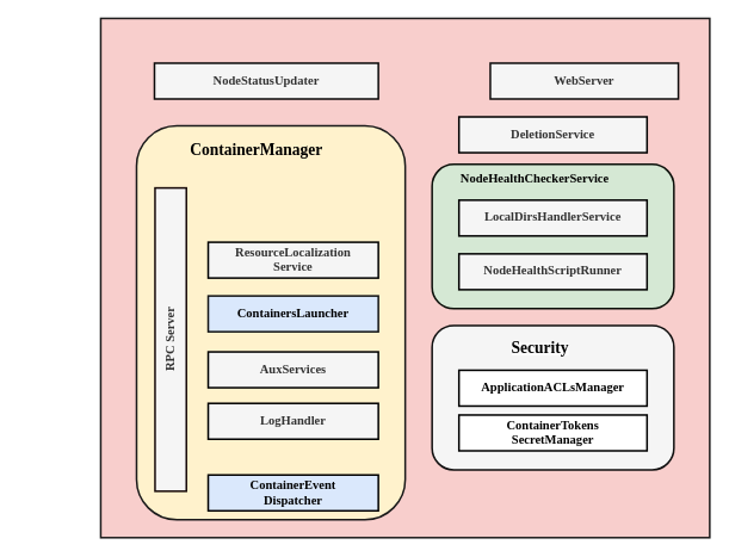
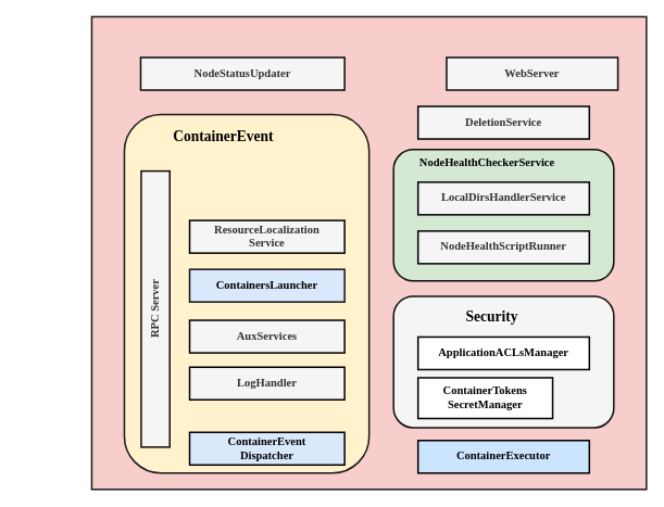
- <mxCell id="15" value="&lt;b style=&quot;border-color: var(--border-color); color: rgb(0, 0, 0); font-style: normal; font-variant-ligatures: normal; font-variant-caps: normal; letter-spacing: normal; orphans: 2; text-align: center; text-indent: 0px; text-transform: none; widows: 2; word-spacing: 0px; -webkit-text-stroke-width: 0px; text-decoration-thickness: initial; text-decoration-style: initial; text-decoration-color: initial;&quot;&gt;&lt;font face=&quot;Verdana&quot; style=&quot;font-size: 18px;&quot;&gt;ContainerManager&lt;/font&gt;&lt;/b&gt;" style="text;whiteSpace=wrap;html=1;strokeWidth=2;" parent="1" vertex="1"><mxGeometry x="210" y="150" width="130" height="30" as="geometry" /></mxCell>
+ <mxCell id="15" value="&lt;b style=&quot;border-color: var(--border-color); color: rgb(0, 0, 0); font-style: normal; font-variant-ligatures: normal; font-variant-caps: normal; letter-spacing: normal; orphans: 2; text-align: center; text-indent: 0px; text-transform: none; widows: 2; word-spacing: 0px; -webkit-text-stroke-width: 0px; text-decoration-thickness: initial; text-decoration-style: initial; text-decoration-color: initial;&quot;&gt;&lt;font face=&quot;Verdana&quot; style=&quot;font-size: 18px;&quot;&gt;ContainerEvent&lt;/font&gt;&lt;/b&gt;" style="text;whiteSpace=wrap;html=1;strokeWidth=2;" parent="1" vertex="1"><mxGeometry x="210" y="150" width="130" height="30" as="geometry" /></mxCell>
- <mxCell id="19" value="&lt;font face=&quot;Verdana&quot; size=&quot;1&quot; style=&quot;&quot;&gt;&lt;b style=&quot;font-size: 14px;&quot;&gt;ContainerTokens&lt;br&gt;SecretManager&lt;/b&gt;&lt;/font&gt;" style="rounded=0;whiteSpace=wrap;html=1;strokeWidth=2;" parent="1" vertex="1"><mxGeometry x="512" y="463" width="210" height="40" as="geometry" /></mxCell>
+ <mxCell id="19" value="&lt;font face=&quot;Verdana&quot; size=&quot;1&quot; style=&quot;&quot;&gt;&lt;b style=&quot;font-size: 14px;&quot;&gt;ContainerTokens&lt;br&gt;SecretManager&lt;/b&gt;&lt;/font&gt;" style="rounded=0;whiteSpace=wrap;html=1;strokeWidth=2;" parent="1" vertex="1"><mxGeometry x="512" y="463" width="165" height="50" as="geometry" /></mxCell>
+ <mxCell id="22" value="&lt;font face=&quot;Verdana&quot; size=&quot;1&quot; style=&quot;&quot;&gt;&lt;b style=&quot;font-size: 14px;&quot;&gt;ContainerExecutor&lt;/b&gt;&lt;/font&gt;" style="rounded=0;whiteSpace=wrap;html=1;strokeWidth=2;fillColor=#cce5ff;strokeColor=#000000;" parent="1" vertex="1"><mxGeometry x="512" y="540" width="210" height="40" as="geometry" /></mxCell>
